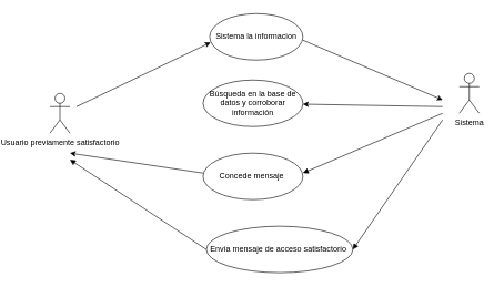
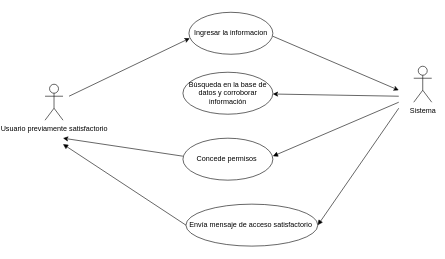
- <mxCell id="3" value="Sistema la informacion" style="ellipse;whiteSpace=wrap;html=1;" parent="1" vertex="1"><mxGeometry x="260" y="20" width="140" height="70" as="geometry" /></mxCell>
+ <mxCell id="3" value="Ingresar la informacion" style="ellipse;whiteSpace=wrap;html=1;" parent="1" vertex="1"><mxGeometry x="260" y="20" width="140" height="70" as="geometry" /></mxCell>
- <mxCell id="10" value="Concede mensaje&amp;nbsp;" style="ellipse;whiteSpace=wrap;html=1;" parent="1" vertex="1"><mxGeometry x="250" y="230" width="150" height="70" as="geometry" /></mxCell>
+ <mxCell id="10" value="Concede permisos&amp;nbsp;" style="ellipse;whiteSpace=wrap;html=1;" parent="1" vertex="1"><mxGeometry x="250" y="230" width="150" height="70" as="geometry" /></mxCell>
